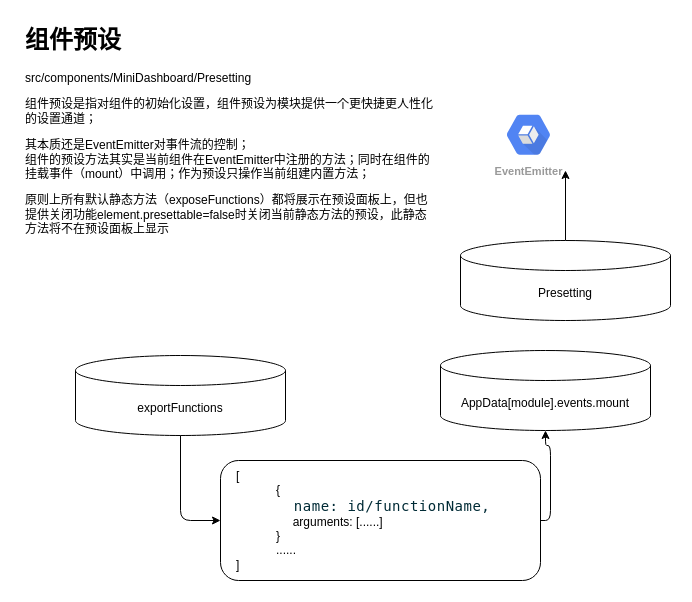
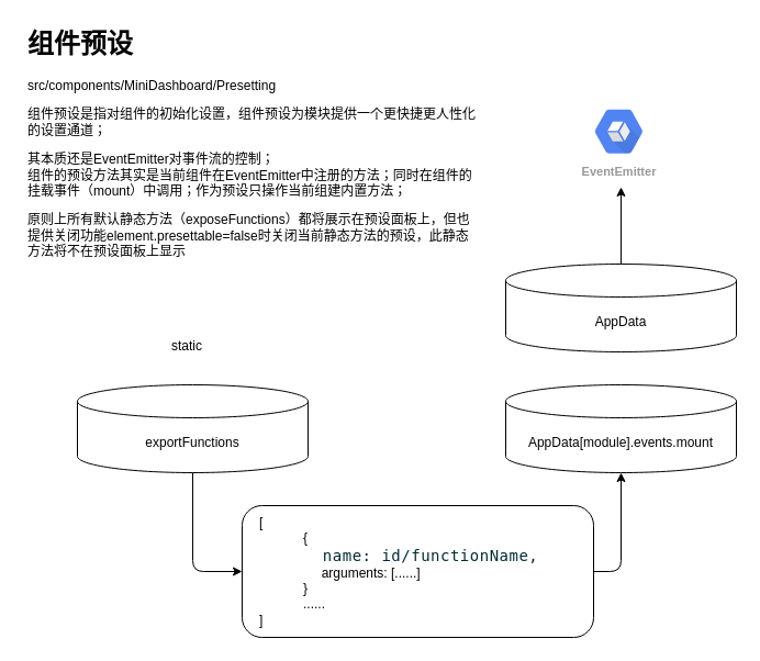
- <mxCell id="3" value="EventEmitter" style="sketch=0;html=1;fillColor=#5184F3;strokeColor=none;verticalAlign=top;labelPosition=center;verticalLabelPosition=bottom;align=center;spacingTop=-6;fontSize=11;fontStyle=1;fontColor=#999999;shape=mxgraph.gcp2.hexIcon;prIcon=stackdriver" vertex="1" parent="1"><mxGeometry x="495" y="105" width="66" height="58.5" as="geometry" /></mxCell>
+ <mxCell id="3" value="EventEmitter" style="sketch=0;html=1;fillColor=#5184F3;strokeColor=none;verticalAlign=top;labelPosition=center;verticalLabelPosition=bottom;align=center;spacingTop=-6;fontSize=11;fontStyle=1;fontColor=#999999;shape=mxgraph.gcp2.hexIcon;prIcon=stackdriver" vertex="1" parent="1"><mxGeometry x="530" y="90" width="66" height="58.5" as="geometry" /></mxCell>
- <mxCell id="7" value="Presetting" style="shape=cylinder3;whiteSpace=wrap;html=1;boundedLbl=1;backgroundOutline=1;size=15;" vertex="1" parent="4"><mxGeometry x="390" y="70" width="210" height="80" as="geometry" /></mxCell>
+ <mxCell id="7" value="AppData" style="shape=cylinder3;whiteSpace=wrap;html=1;boundedLbl=1;backgroundOutline=1;size=15;" vertex="1" parent="4"><mxGeometry x="390" y="70" width="210" height="80" as="geometry" /></mxCell>
+ <mxCell id="9" value="static" style="text;html=1;strokeColor=none;fillColor=none;align=center;verticalAlign=middle;whiteSpace=wrap;rounded=0;" vertex="1" parent="4"><mxGeometry x="70" y="130" width="60" height="30" as="geometry" /></mxCell>
- <mxCell id="8" value="AppData[module].events.mount" style="shape=cylinder3;whiteSpace=wrap;html=1;boundedLbl=1;backgroundOutline=1;size=15;" vertex="1" parent="4"><mxGeometry x="370" y="180" width="210" height="80" as="geometry" /></mxCell>
+ <mxCell id="8" value="AppData[module].events.mount" style="shape=cylinder3;whiteSpace=wrap;html=1;boundedLbl=1;backgroundOutline=1;size=15;" vertex="1" parent="4"><mxGeometry x="390" y="180" width="210" height="80" as="geometry" /></mxCell>
- <mxCell id="5" value="exportFunctions" style="shape=cylinder3;whiteSpace=wrap;html=1;boundedLbl=1;backgroundOutline=1;size=15;" vertex="1" parent="4"><mxGeometry x="5" y="185" width="210" height="80" as="geometry" /></mxCell>
+ <mxCell id="5" value="exportFunctions" style="shape=cylinder3;whiteSpace=wrap;html=1;boundedLbl=1;backgroundOutline=1;size=15;" vertex="1" parent="4"><mxGeometry y="180" width="210" height="80" as="geometry" /></mxCell>
